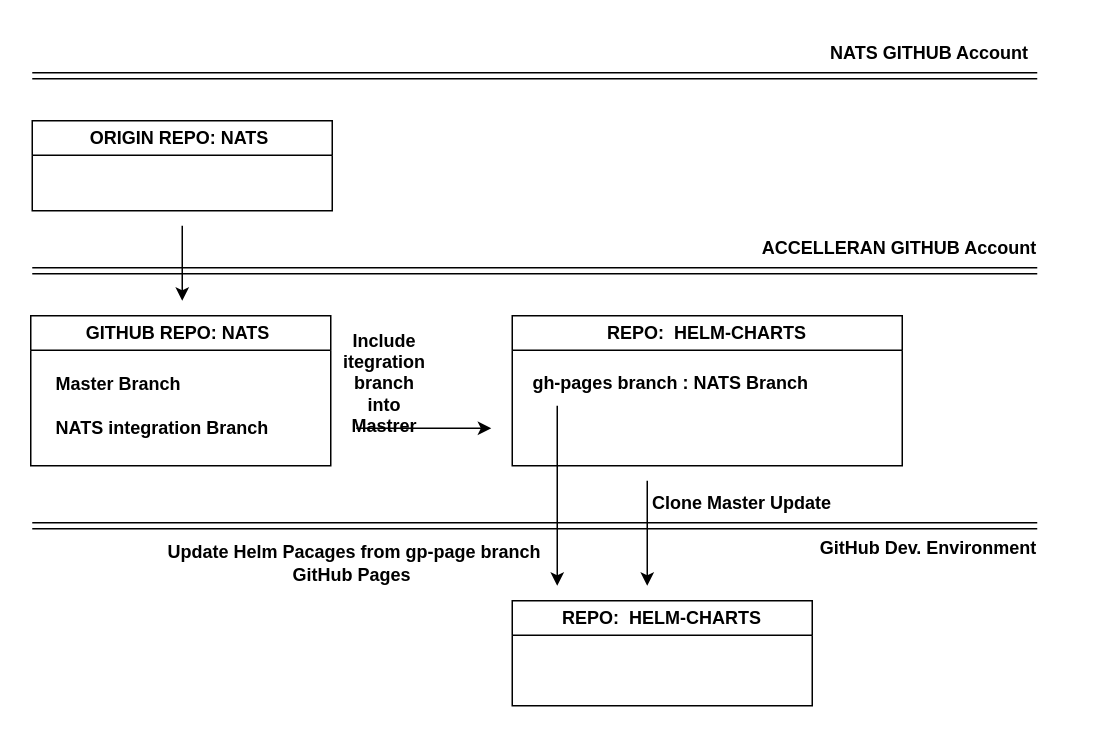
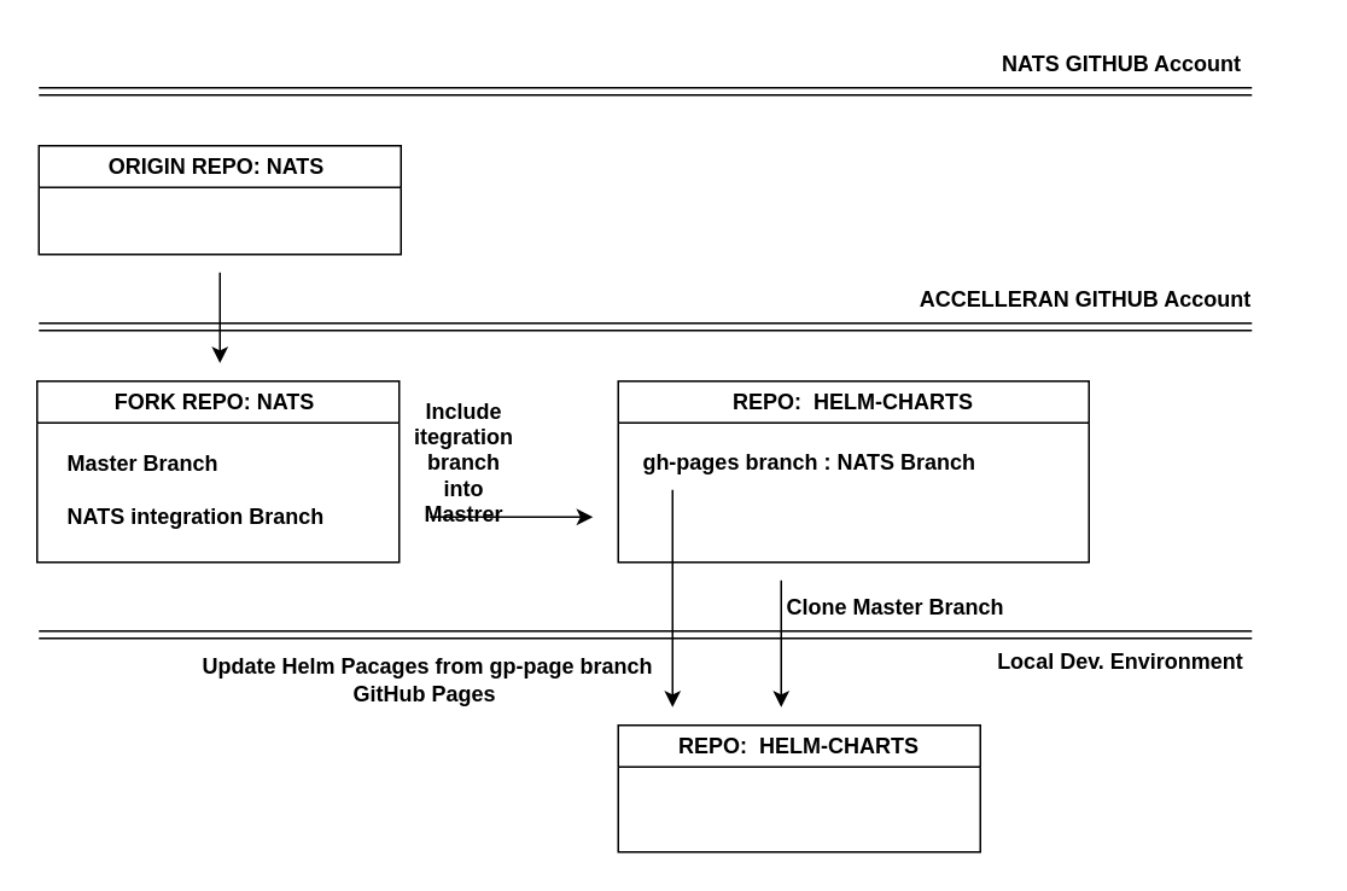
- <mxCell id="8" value="GITHUB REPO: NATS&amp;nbsp;" style="swimlane;whiteSpace=wrap;html=1;" vertex="1" parent="1"><mxGeometry x="20" y="210" width="200" height="100" as="geometry" /></mxCell>
+ <mxCell id="8" value="FORK REPO: NATS&amp;nbsp;" style="swimlane;whiteSpace=wrap;html=1;" vertex="1" parent="1"><mxGeometry x="20" y="210" width="200" height="100" as="geometry" /></mxCell>
- <mxCell id="17" value="Clone Master Update&amp;nbsp;" style="text;html=1;strokeColor=none;fillColor=none;align=center;verticalAlign=middle;whiteSpace=wrap;rounded=0;fontStyle=1" vertex="1" parent="1"><mxGeometry x="431" y="320" width="130" height="30" as="geometry" /></mxCell>
+ <mxCell id="17" value="Clone Master Branch&amp;nbsp;" style="text;html=1;strokeColor=none;fillColor=none;align=center;verticalAlign=middle;whiteSpace=wrap;rounded=0;fontStyle=1" vertex="1" parent="1"><mxGeometry x="431" y="320" width="130" height="30" as="geometry" /></mxCell>
- <mxCell id="14" value="GitHub Dev. Environment&amp;nbsp;&amp;nbsp;" style="text;html=1;strokeColor=none;fillColor=none;align=center;verticalAlign=middle;whiteSpace=wrap;rounded=0;fontStyle=1" vertex="1" parent="1"><mxGeometry x="522" y="350" width="200" height="30" as="geometry" /></mxCell>
+ <mxCell id="14" value="Local Dev. Environment&amp;nbsp;&amp;nbsp;" style="text;html=1;strokeColor=none;fillColor=none;align=center;verticalAlign=middle;whiteSpace=wrap;rounded=0;fontStyle=1" vertex="1" parent="1"><mxGeometry x="522" y="350" width="200" height="30" as="geometry" /></mxCell>
